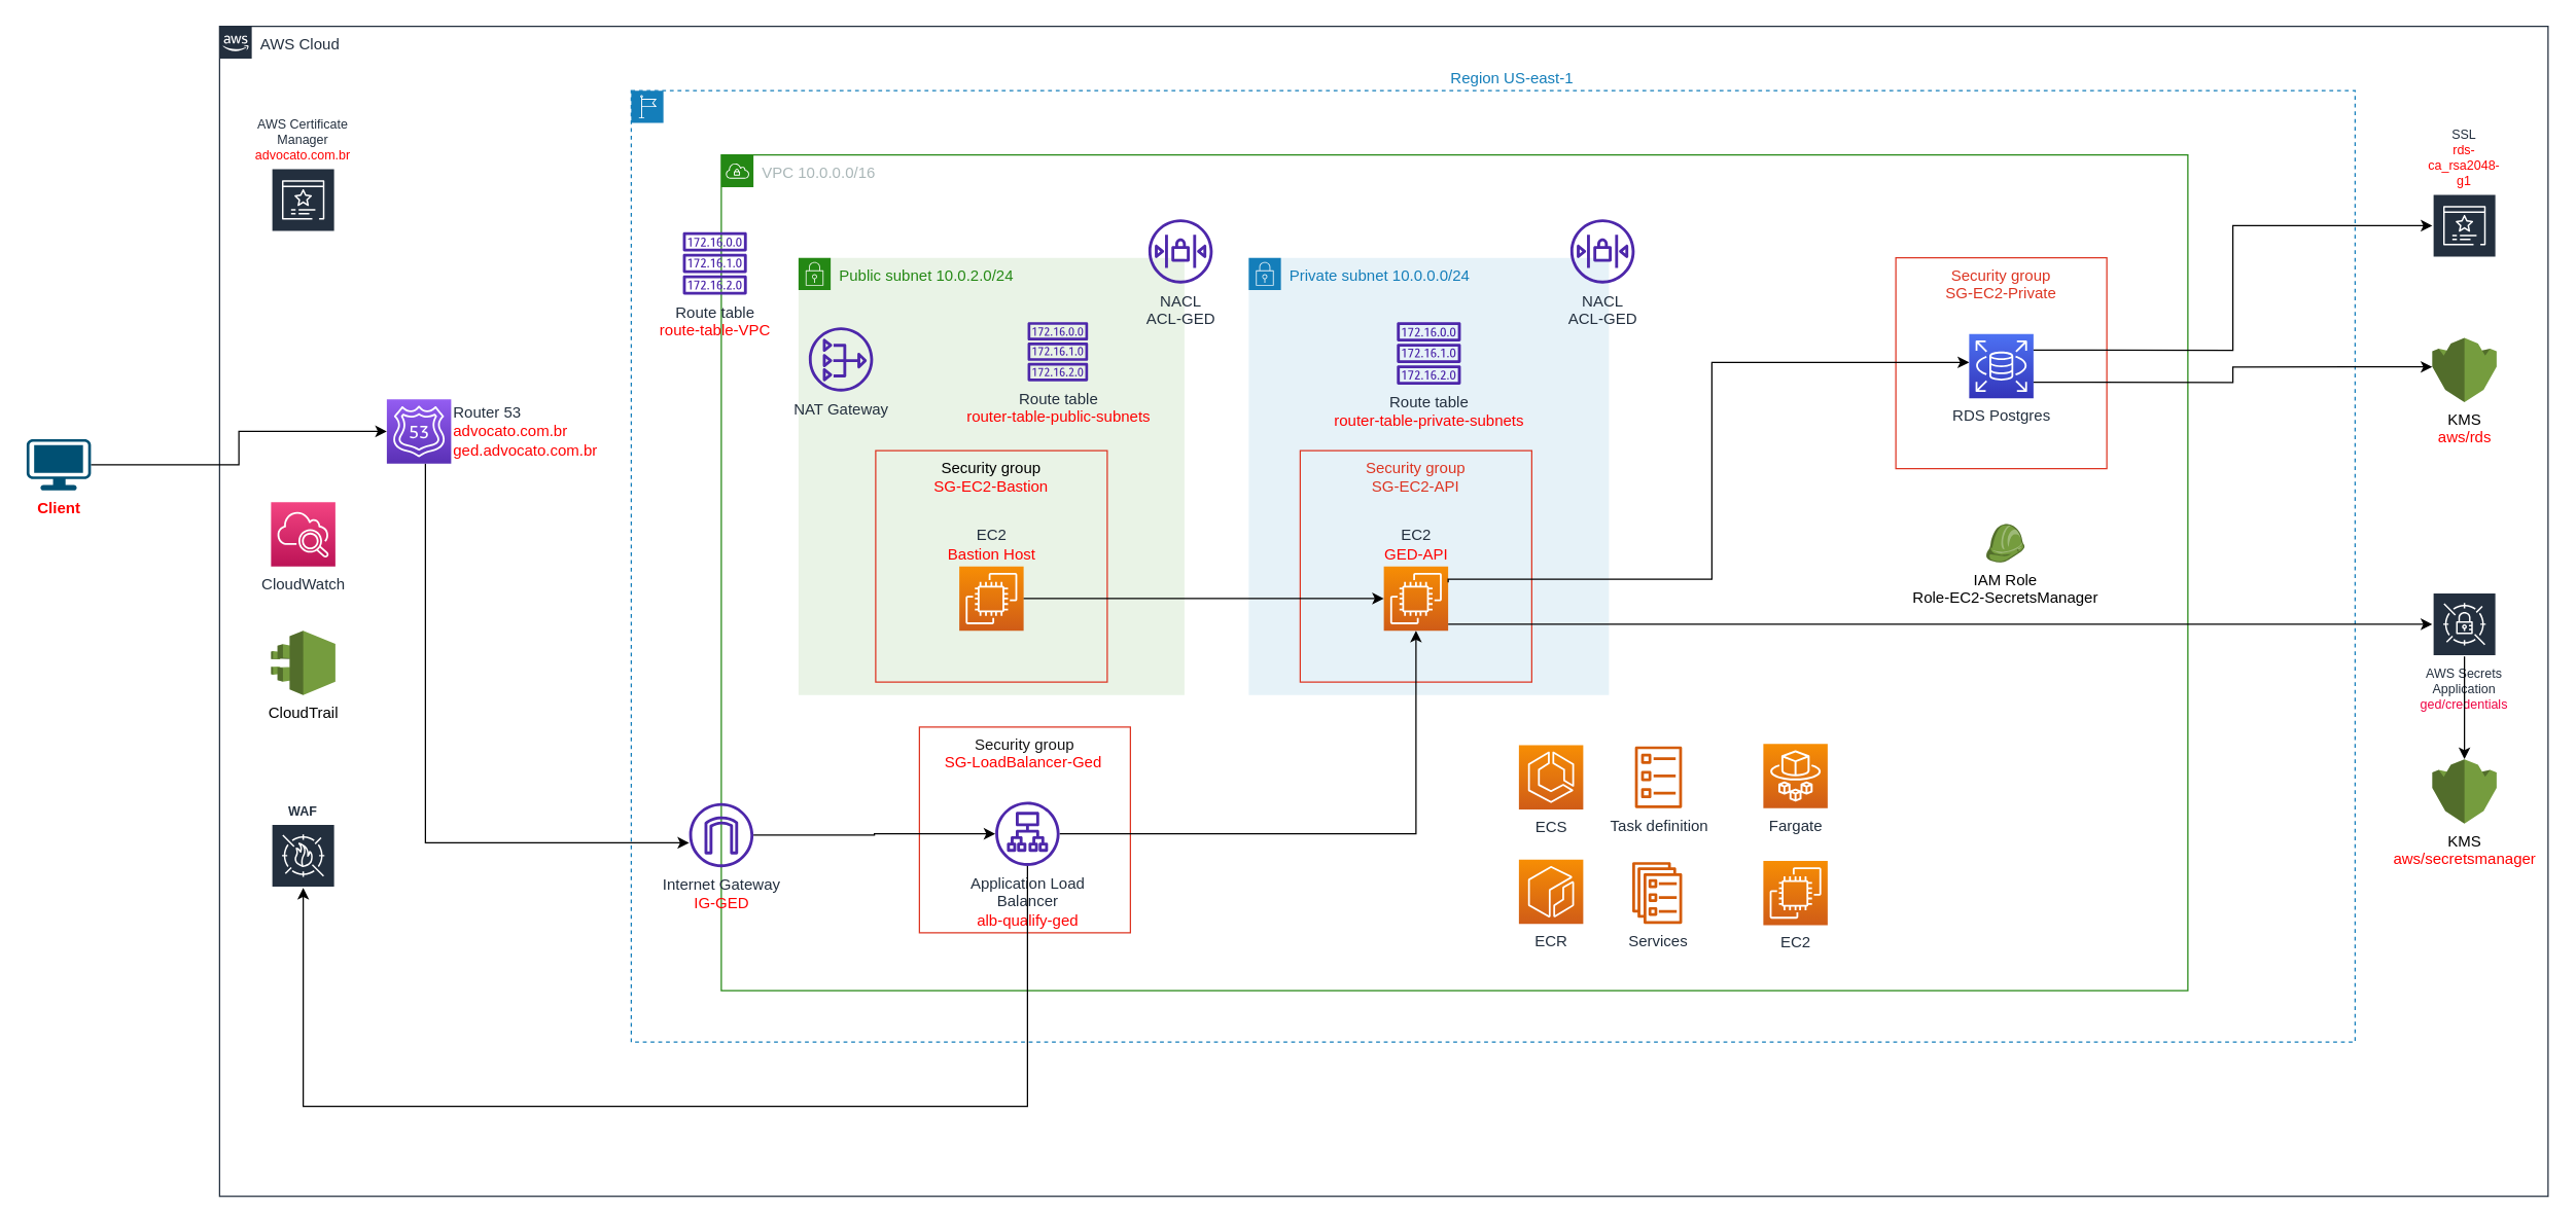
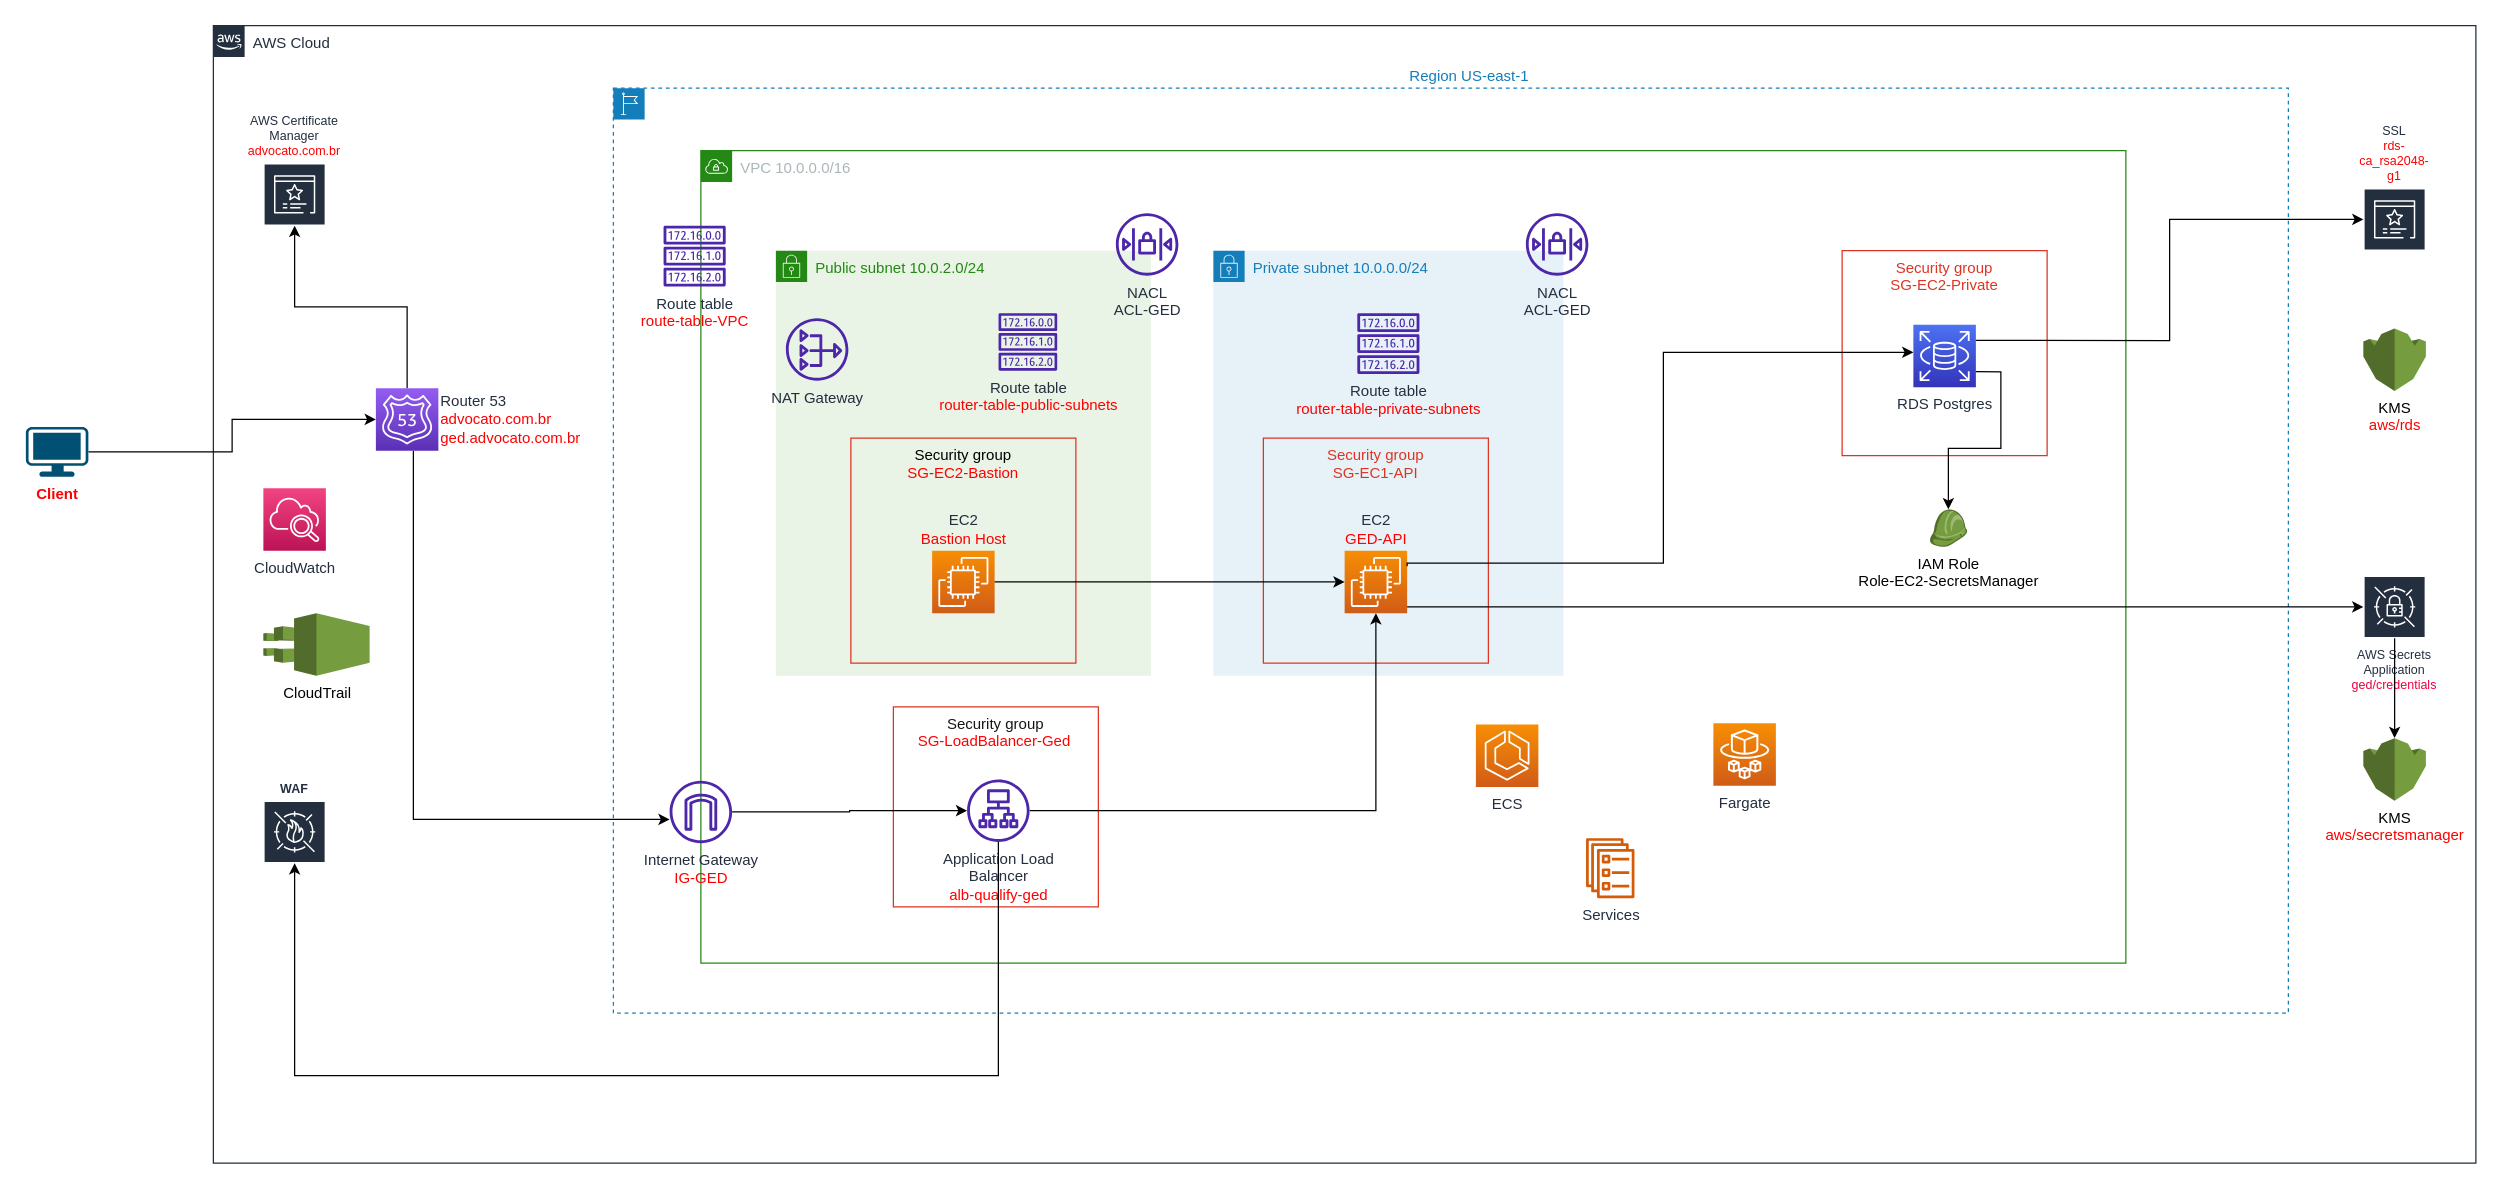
+ <mxCell id="35" style="edgeStyle=orthogonalEdgeStyle;rounded=0;orthogonalLoop=1;jettySize=auto;html=1;exitX=0.5;exitY=0;exitDx=0;exitDy=0;exitPerimeter=0;" parent="2" source="37" target="39" edge="1"><mxGeometry relative="1" as="geometry" /></mxCell>
- <mxCell id="46" style="edgeStyle=orthogonalEdgeStyle;rounded=0;orthogonalLoop=1;jettySize=auto;html=1;entryX=0;entryY=0.45;entryDx=0;entryDy=0;entryPerimeter=0;exitX=1;exitY=0.75;exitDx=0;exitDy=0;exitPerimeter=0;" parent="2" source="20" target="43" edge="1"><mxGeometry relative="1" as="geometry" /></mxCell>
+ <mxCell id="46" style="edgeStyle=orthogonalEdgeStyle;rounded=0;orthogonalLoop=1;jettySize=auto;html=1;exitX=1;exitY=0.75;exitDx=0;exitDy=0;exitPerimeter=0;" parent="2" source="20" target="24" edge="1"><mxGeometry relative="1" as="geometry" /></mxCell>
- <mxCell id="13" value="Security group&#10;SG-EC2-API" style="fillColor=none;strokeColor=#DD3522;verticalAlign=top;fontStyle=0;fontColor=#DD3522;movable=1;resizable=1;rotatable=1;deletable=1;editable=1;connectable=1;" parent="12" vertex="1"><mxGeometry x="40" y="150" width="180" height="180" as="geometry" /></mxCell>
+ <mxCell id="13" value="Security group&#10;SG-EC1-API" style="fillColor=none;strokeColor=#DD3522;verticalAlign=top;fontStyle=0;fontColor=#DD3522;movable=1;resizable=1;rotatable=1;deletable=1;editable=1;connectable=1;" parent="12" vertex="1"><mxGeometry x="40" y="150" width="180" height="180" as="geometry" /></mxCell>
- <mxCell id="41" value="CloudTrail" style="outlineConnect=0;dashed=0;verticalLabelPosition=bottom;verticalAlign=top;align=center;html=1;shape=mxgraph.aws3.cloudtrail;fillColor=#759C3E;gradientColor=none;" parent="2" vertex="1"><mxGeometry x="40" y="470" width="50" height="50" as="geometry" /></mxCell>
+ <mxCell id="41" value="CloudTrail" style="outlineConnect=0;dashed=0;verticalLabelPosition=bottom;verticalAlign=top;align=center;html=1;shape=mxgraph.aws3.cloudtrail;fillColor=#759C3E;gradientColor=none;" parent="2" vertex="1"><mxGeometry x="40" y="470" width="85" height="50" as="geometry" /></mxCell>
- <mxCell id="29" value="Task definition" style="sketch=0;outlineConnect=0;fontColor=#232F3E;gradientColor=none;fillColor=#D45B07;strokeColor=none;dashed=0;verticalLabelPosition=bottom;verticalAlign=top;align=center;html=1;fontSize=12;fontStyle=0;aspect=fixed;pointerEvents=1;shape=mxgraph.aws4.ecs_task;" parent="4" vertex="1"><mxGeometry x="710" y="460" width="37" height="48" as="geometry" /></mxCell>
- <mxCell id="31" value="ECR" style="sketch=0;points=[[0,0,0],[0.25,0,0],[0.5,0,0],[0.75,0,0],[1,0,0],[0,1,0],[0.25,1,0],[0.5,1,0],[0.75,1,0],[1,1,0],[0,0.25,0],[0,0.5,0],[0,0.75,0],[1,0.25,0],[1,0.5,0],[1,0.75,0]];outlineConnect=0;fontColor=#232F3E;gradientColor=#F78E04;gradientDirection=north;fillColor=#D05C17;strokeColor=#ffffff;dashed=0;verticalLabelPosition=bottom;verticalAlign=top;align=center;html=1;fontSize=12;fontStyle=0;aspect=fixed;shape=mxgraph.aws4.resourceIcon;resIcon=mxgraph.aws4.ecr;" parent="4" vertex="1"><mxGeometry x="620" y="548" width="50" height="50" as="geometry" /></mxCell>
- <mxCell id="33" value="EC2" style="sketch=0;points=[[0,0,0],[0.25,0,0],[0.5,0,0],[0.75,0,0],[1,0,0],[0,1,0],[0.25,1,0],[0.5,1,0],[0.75,1,0],[1,1,0],[0,0.25,0],[0,0.5,0],[0,0.75,0],[1,0.25,0],[1,0.5,0],[1,0.75,0]];outlineConnect=0;fontColor=#232F3E;gradientColor=#F78E04;gradientDirection=north;fillColor=#D05C17;strokeColor=#ffffff;dashed=0;verticalLabelPosition=bottom;verticalAlign=top;align=center;html=1;fontSize=12;fontStyle=0;aspect=fixed;shape=mxgraph.aws4.resourceIcon;resIcon=mxgraph.aws4.ec2;" parent="4" vertex="1"><mxGeometry x="810" y="549" width="50" height="50" as="geometry" /></mxCell>
